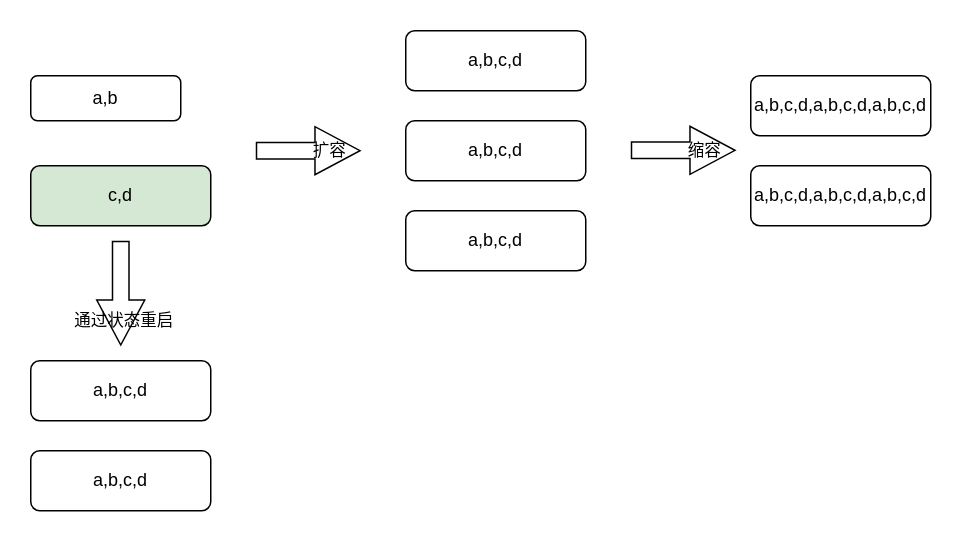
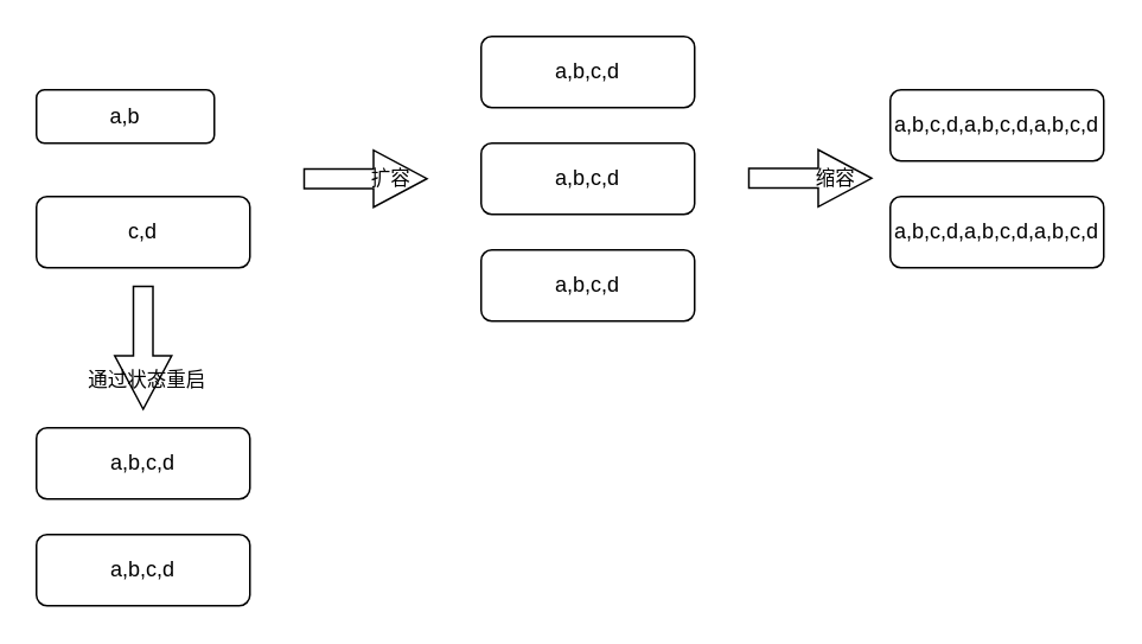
- <mxCell id="3" value="c,d" style="rounded=1;whiteSpace=wrap;html=1;fillColor=#d5e8d4;" vertex="1" parent="1"><mxGeometry x="20" y="110" width="120" height="40" as="geometry" /></mxCell>
+ <mxCell id="3" value="c,d" style="rounded=1;whiteSpace=wrap;html=1;" vertex="1" parent="1"><mxGeometry x="20" y="110" width="120" height="40" as="geometry" /></mxCell>
